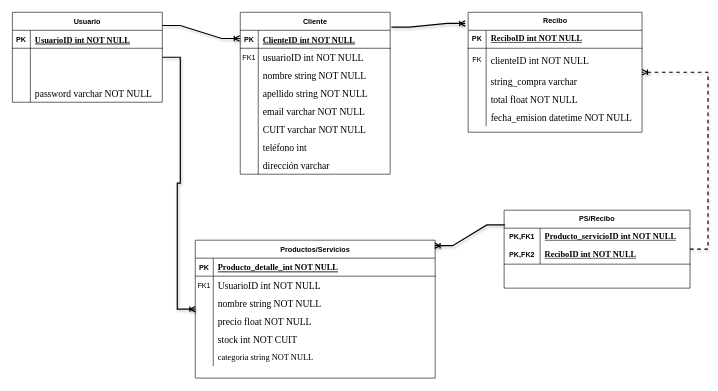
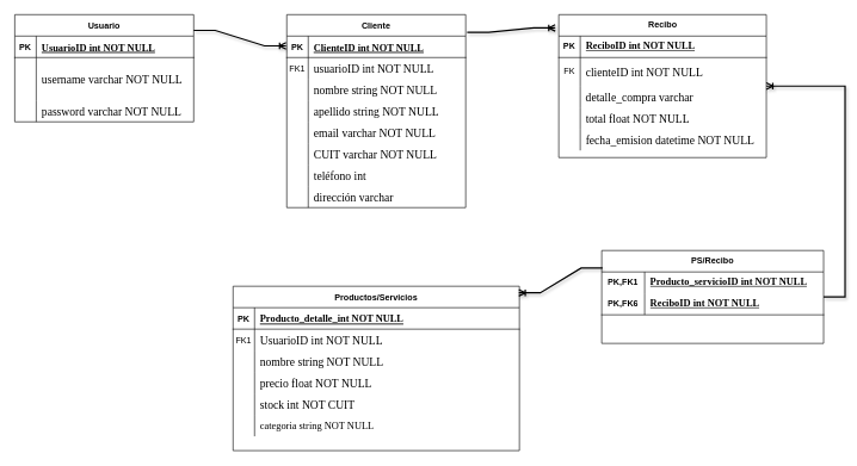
+ <mxCell id="52" value="username varchar NOT NULL" style="shape=partialRectangle;overflow=hidden;connectable=0;fillColor=none;top=0;left=0;bottom=0;right=0;align=left;spacingLeft=6;fontFamily=Lucida Console;fontSize=16;html=1;" vertex="1" parent="50"><mxGeometry x="30" width="220" height="60" as="geometry"><mxRectangle width="220" height="60" as="alternateBounds" /></mxGeometry></mxCell>
- <mxCell id="65" value="string_compra varchar" style="shape=partialRectangle;connectable=0;fillColor=none;top=0;left=0;bottom=0;right=0;align=left;spacingLeft=6;overflow=hidden;fontSize=16;fontFamily=Lucida Console;" vertex="1" parent="63"><mxGeometry x="30" width="260" height="30" as="geometry"><mxRectangle width="260" height="30" as="alternateBounds" /></mxGeometry></mxCell>
+ <mxCell id="65" value="detalle_compra varchar" style="shape=partialRectangle;connectable=0;fillColor=none;top=0;left=0;bottom=0;right=0;align=left;spacingLeft=6;overflow=hidden;fontSize=16;fontFamily=Lucida Console;" vertex="1" parent="63"><mxGeometry x="30" width="260" height="30" as="geometry"><mxRectangle width="260" height="30" as="alternateBounds" /></mxGeometry></mxCell>
- <mxCell id="84" value="" style="edgeStyle=entityRelationEdgeStyle;fontSize=12;html=1;endArrow=ERoneToMany;rounded=0;strokeWidth=2;shadow=1;dashed=1;" edge="1" parent="1" source="76" target="56"><mxGeometry width="100" height="100" relative="1" as="geometry"><mxPoint x="1020" y="360" as="sourcePoint" /><mxPoint x="1120" y="260" as="targetPoint" /></mxGeometry></mxCell>
+ <mxCell id="84" value="" style="edgeStyle=entityRelationEdgeStyle;fontSize=12;html=1;endArrow=ERoneToMany;rounded=0;strokeWidth=2;shadow=1;" edge="1" parent="1" source="76" target="56"><mxGeometry width="100" height="100" relative="1" as="geometry"><mxPoint x="1020" y="360" as="sourcePoint" /><mxPoint x="1120" y="260" as="targetPoint" /></mxGeometry></mxCell>
- <mxCell id="74" value="" style="edgeStyle=entityRelationEdgeStyle;fontSize=12;html=1;endArrow=ERoneToMany;rounded=0;strokeWidth=2;shadow=1;" edge="1" parent="1" source="46" target="27"><mxGeometry width="100" height="100" relative="1" as="geometry"><mxPoint x="440" y="370" as="sourcePoint" /><mxPoint x="540" y="270" as="targetPoint" /></mxGeometry></mxCell>
- <mxCell id="81" value="PK,FK2" style="shape=partialRectangle;connectable=0;fillColor=none;top=0;left=0;bottom=0;right=0;fontStyle=1;overflow=hidden;html=1;whiteSpace=wrap;" vertex="1" parent="80"><mxGeometry width="60" height="30" as="geometry"><mxRectangle width="60" height="30" as="alternateBounds" /></mxGeometry></mxCell>
+ <mxCell id="81" value="PK,FK6" style="shape=partialRectangle;connectable=0;fillColor=none;top=0;left=0;bottom=0;right=0;fontStyle=1;overflow=hidden;html=1;whiteSpace=wrap;" vertex="1" parent="80"><mxGeometry width="60" height="30" as="geometry"><mxRectangle width="60" height="30" as="alternateBounds" /></mxGeometry></mxCell>
